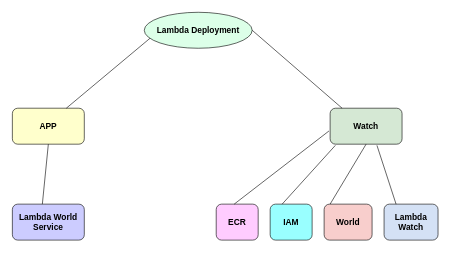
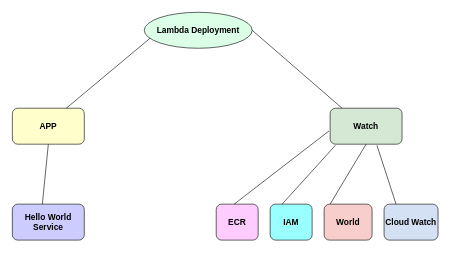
- <mxCell id="5" value="&lt;b&gt;&lt;font style=&quot;font-size: 14px;&quot;&gt;Lambda World Service&lt;/font&gt;&lt;/b&gt;" style="rounded=1;whiteSpace=wrap;html=1;fillColor=light-dark(#CCCCFF,var(--ge-dark-color, #121212));" vertex="1" parent="1"><mxGeometry x="20" y="340" width="120" height="60" as="geometry" /></mxCell>
+ <mxCell id="5" value="&lt;b&gt;&lt;font style=&quot;font-size: 14px;&quot;&gt;Hello World Service&lt;/font&gt;&lt;/b&gt;" style="rounded=1;whiteSpace=wrap;html=1;fillColor=light-dark(#CCCCFF,var(--ge-dark-color, #121212));" vertex="1" parent="1"><mxGeometry x="20" y="340" width="120" height="60" as="geometry" /></mxCell>
- <mxCell id="9" value="&lt;b&gt;&lt;font style=&quot;font-size: 14px;&quot;&gt;Lambda Watch&lt;/font&gt;&lt;/b&gt;" style="rounded=1;whiteSpace=wrap;html=1;fillColor=light-dark(#D4E1F5,var(--ge-dark-color, #121212));" vertex="1" parent="1"><mxGeometry x="640" y="340" width="90" height="60" as="geometry" /></mxCell>
+ <mxCell id="9" value="&lt;b&gt;&lt;font style=&quot;font-size: 14px;&quot;&gt;Cloud Watch&lt;/font&gt;&lt;/b&gt;" style="rounded=1;whiteSpace=wrap;html=1;fillColor=light-dark(#D4E1F5,var(--ge-dark-color, #121212));" vertex="1" parent="1"><mxGeometry x="640" y="340" width="90" height="60" as="geometry" /></mxCell>
